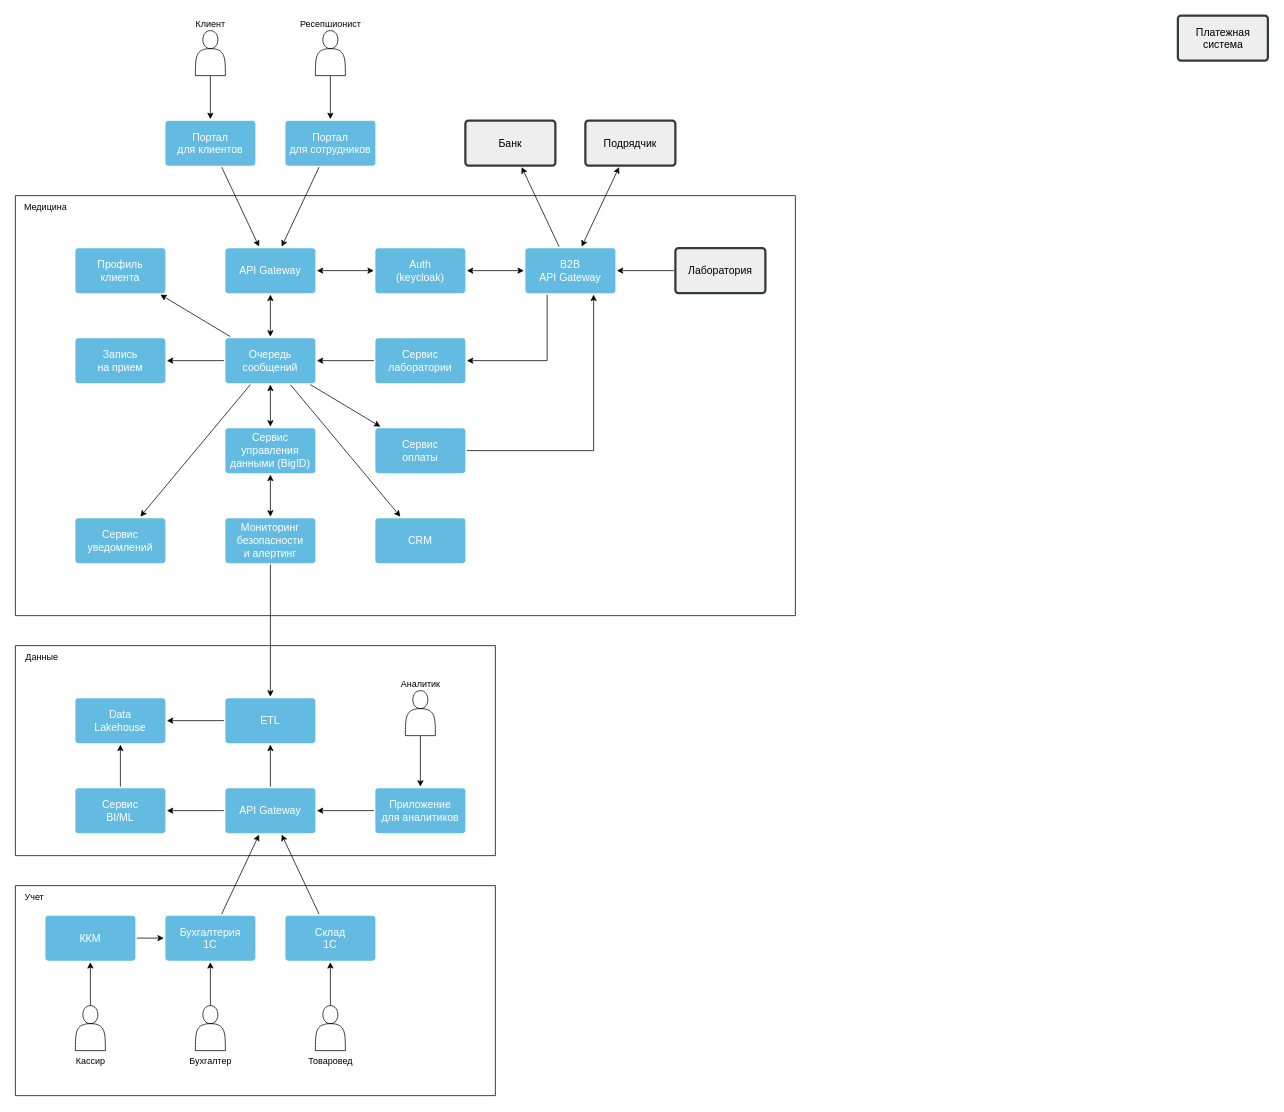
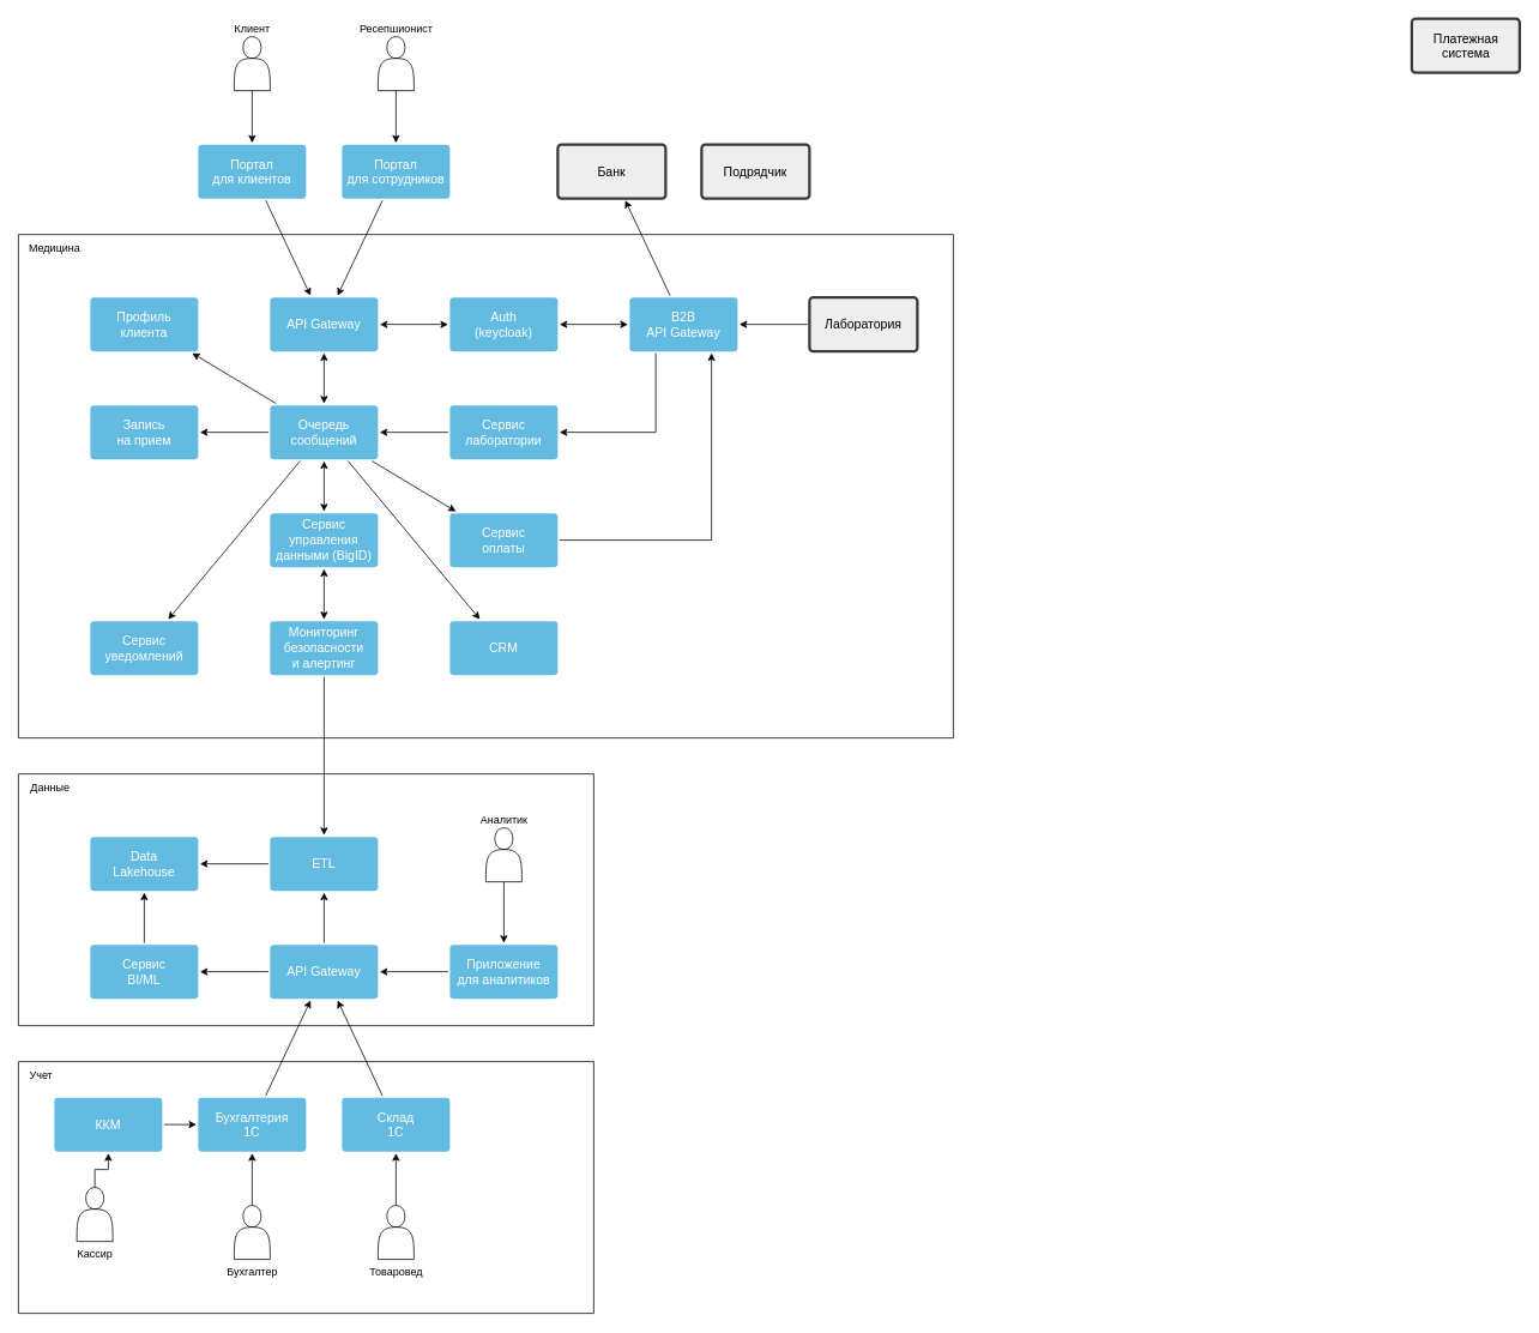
- <mxCell id="33" style="rounded=0;orthogonalLoop=1;jettySize=auto;html=1;startArrow=classic;startFill=1;" edge="1" parent="1" source="34" target="10"><mxGeometry relative="1" as="geometry" /></mxCell>
- <mxCell id="70" value="Кассир" style="shape=actor;html=1;labelPosition=center;verticalLabelPosition=bottom;align=center;verticalAlign=top;" vertex="1" parent="59"><mxGeometry x="80" y="160" width="40" height="60" as="geometry" /></mxCell>
+ <mxCell id="70" value="Кассир" style="shape=actor;html=1;labelPosition=center;verticalLabelPosition=bottom;align=center;verticalAlign=top;" vertex="1" parent="59"><mxGeometry x="65" y="140" width="40" height="60" as="geometry" /></mxCell>
